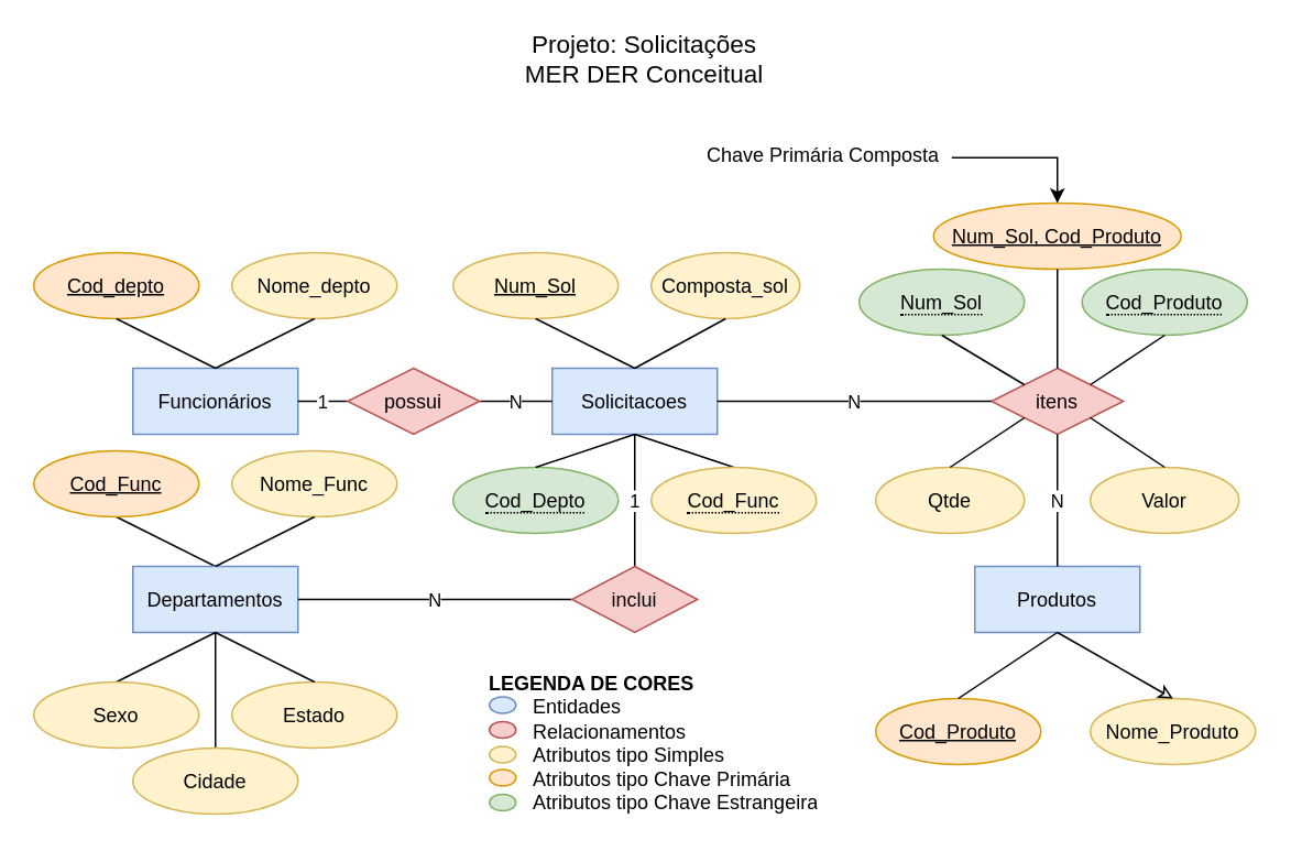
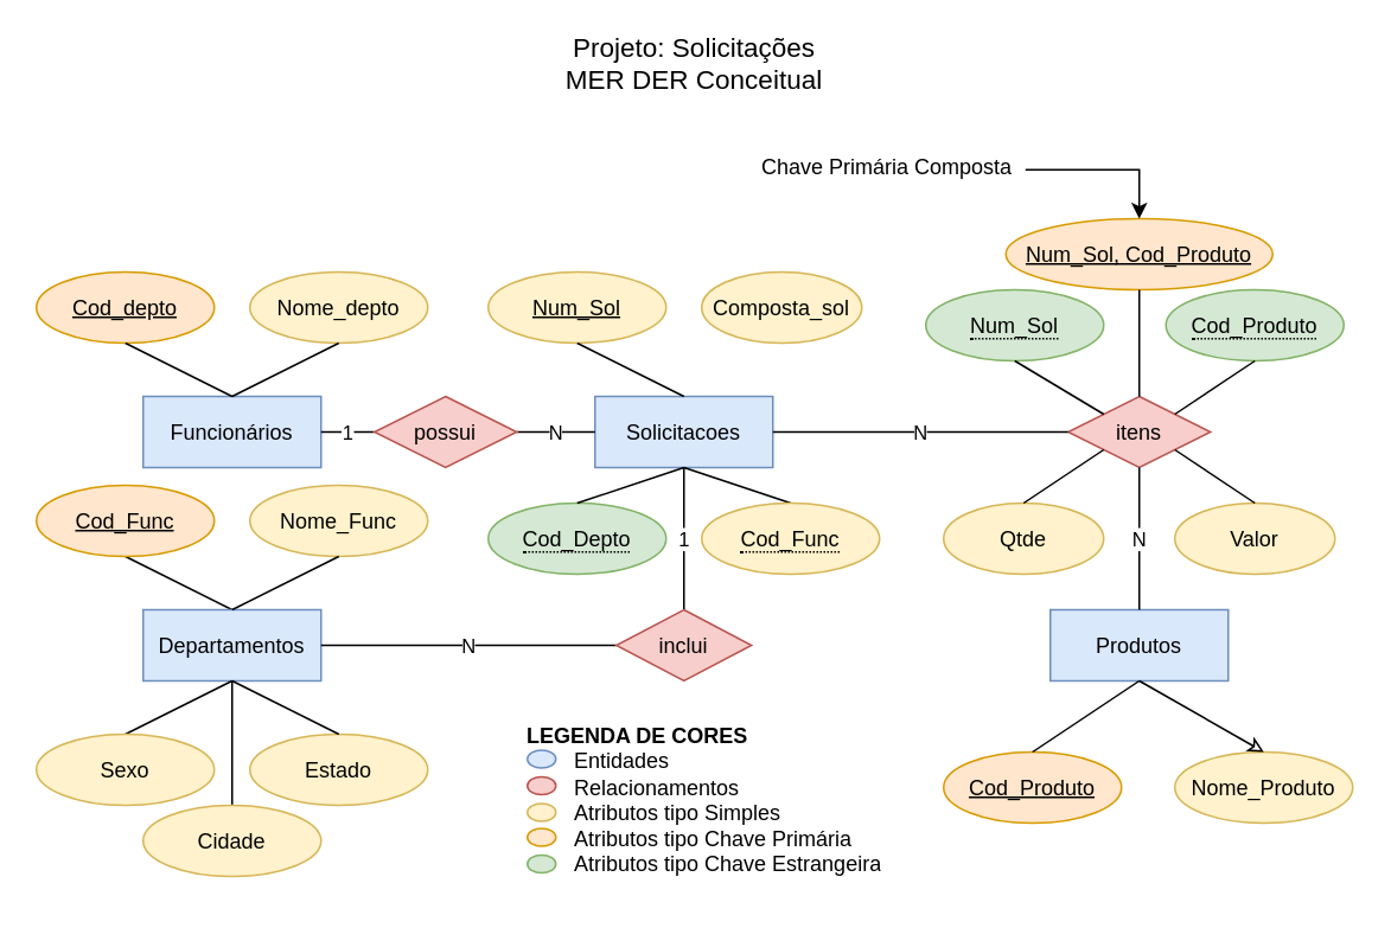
- <mxCell id="32" style="rounded=0;orthogonalLoop=1;jettySize=auto;html=1;exitX=0.5;exitY=1;exitDx=0;exitDy=0;entryX=0.5;entryY=0;entryDx=0;entryDy=0;endArrow=none;endFill=0;" edge="1" parent="1" source="31" target="19"><mxGeometry relative="1" as="geometry" /></mxCell>
